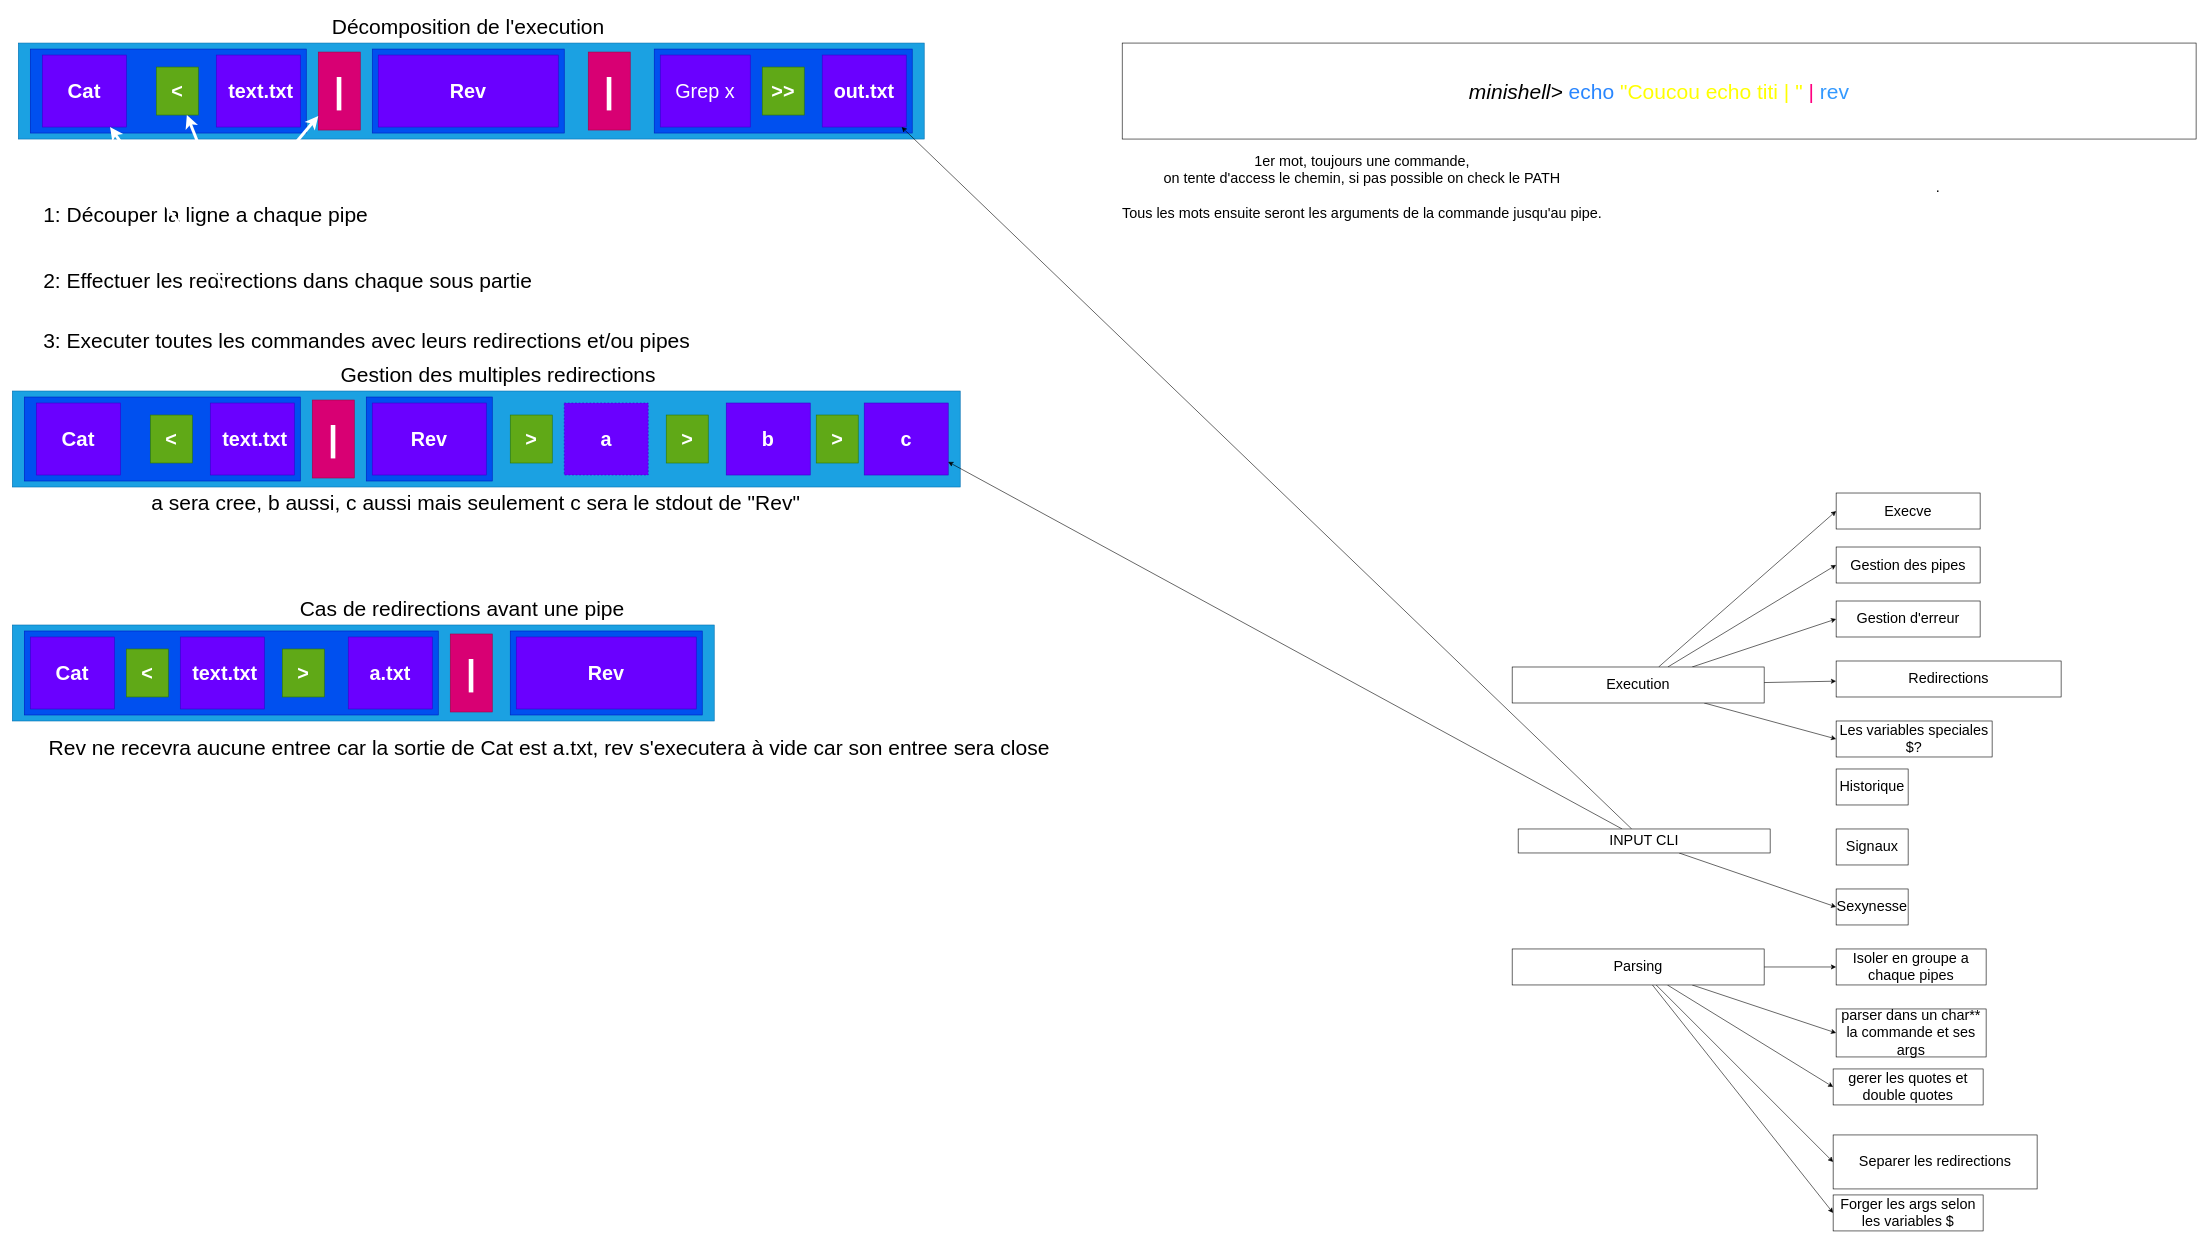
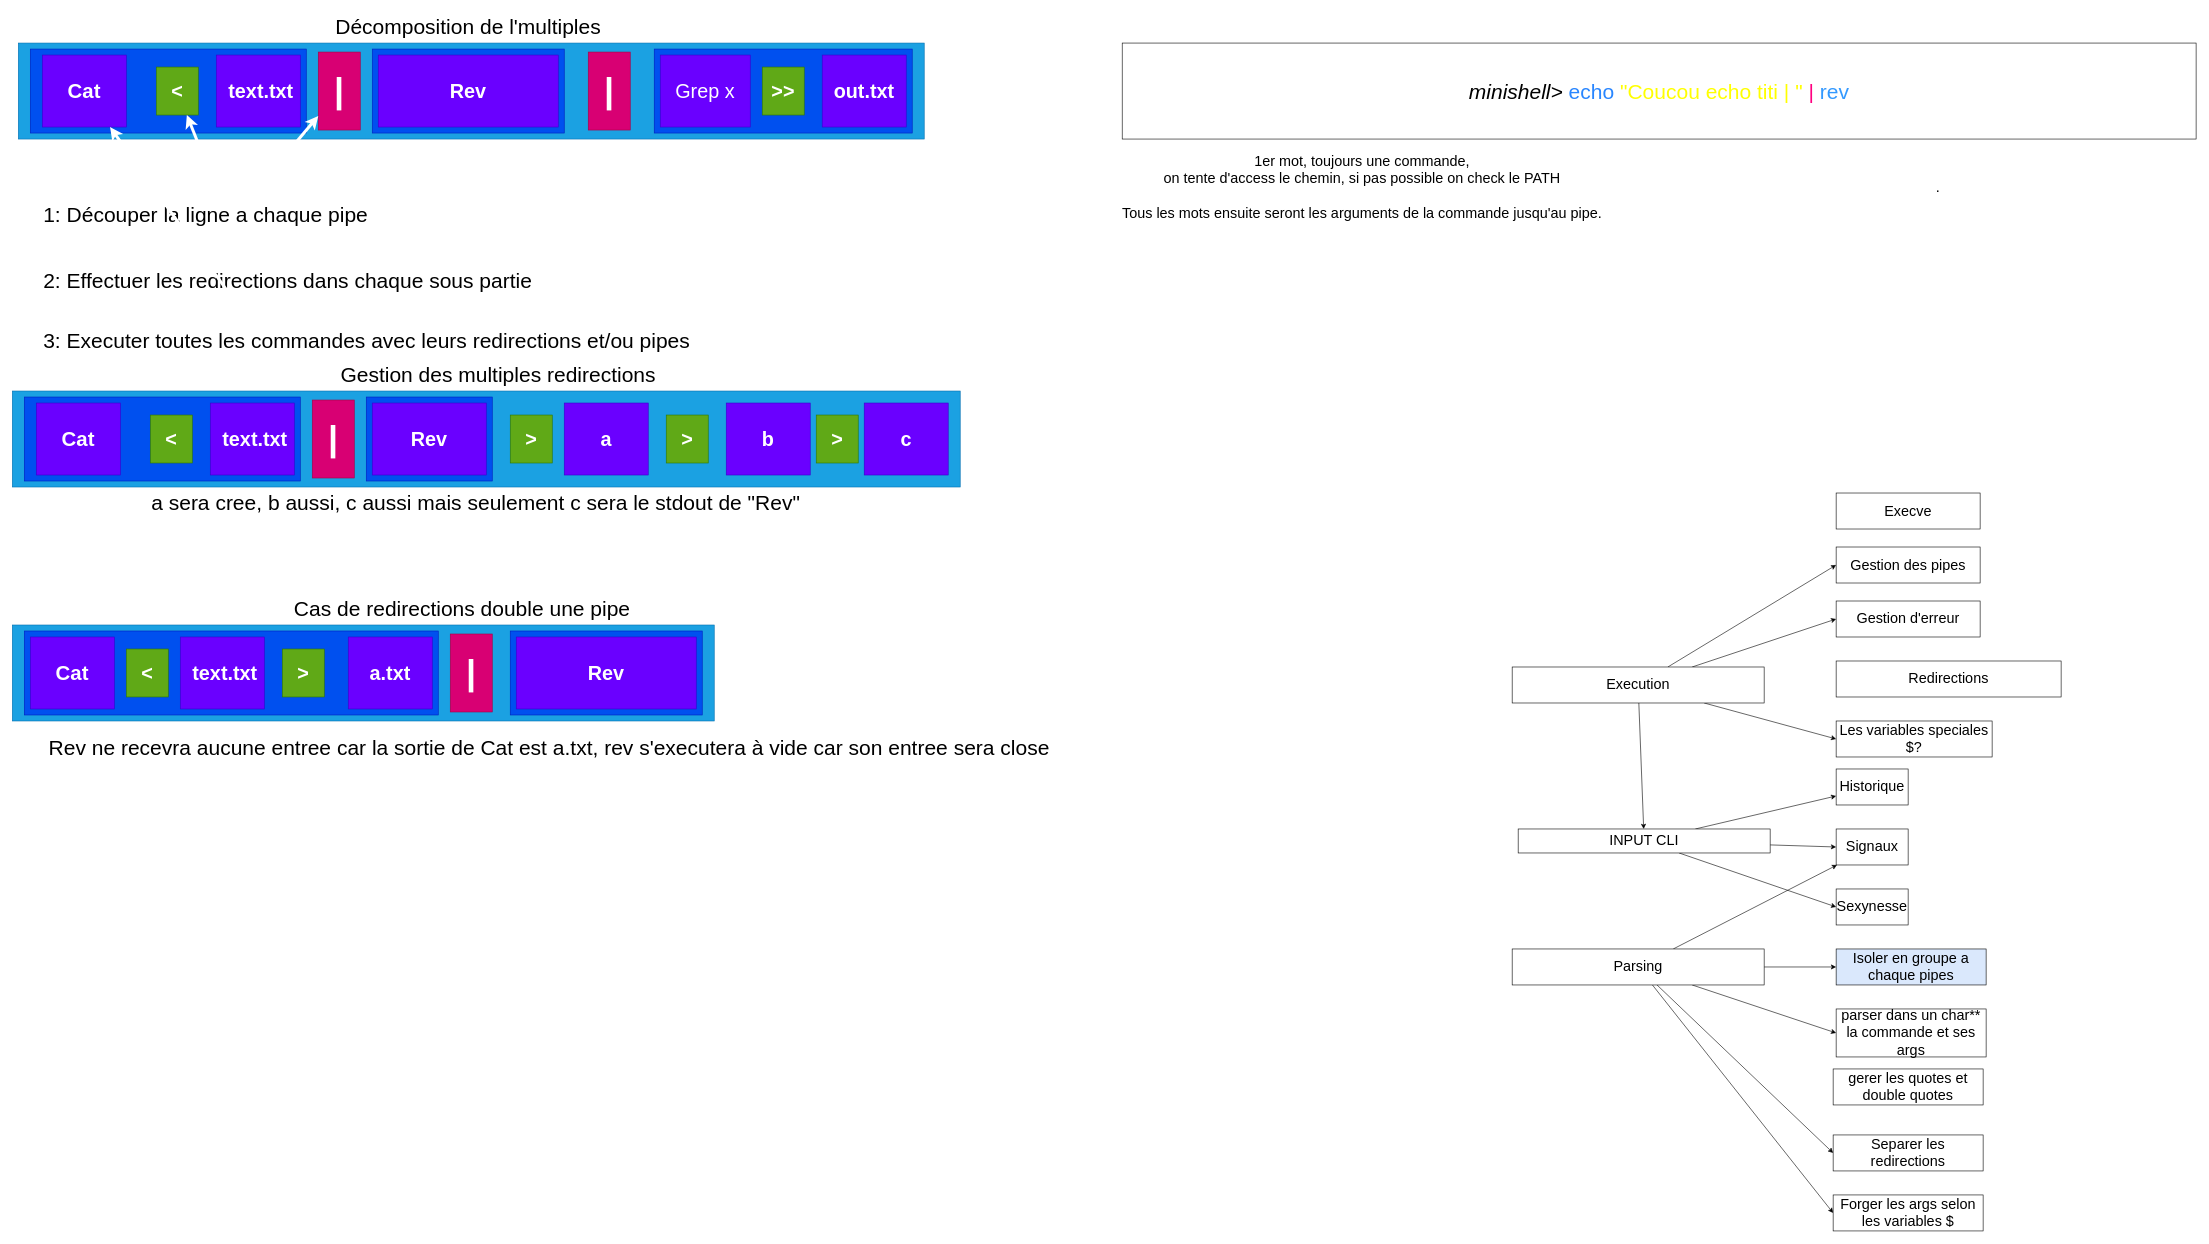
- <mxCell id="16" value="&lt;font style=&quot;font-size: 35px;&quot;&gt;Décomposition de l'execution&lt;/font&gt;" style="text;strokeColor=none;align=center;fillColor=none;html=1;verticalAlign=middle;whiteSpace=wrap;rounded=0;fontSize=60;" parent="1" vertex="1"><mxGeometry x="30" y="20" width="1500" height="30" as="geometry" /></mxCell>
+ <mxCell id="16" value="&lt;font style=&quot;font-size: 35px;&quot;&gt;Décomposition de l'multiples&lt;/font&gt;" style="text;strokeColor=none;align=center;fillColor=none;html=1;verticalAlign=middle;whiteSpace=wrap;rounded=0;fontSize=60;" parent="1" vertex="1"><mxGeometry x="30" y="20" width="1500" height="30" as="geometry" /></mxCell>
- <mxCell id="34" value="&lt;b&gt;&lt;font style=&quot;font-size: 33px;&quot;&gt;a&lt;/font&gt;&lt;/b&gt;" style="whiteSpace=wrap;html=1;fillColor=#6a00ff;fontColor=#ffffff;strokeColor=#3700CC;dashed=1;" parent="1" vertex="1"><mxGeometry x="940" y="670" width="140" height="120" as="geometry" /></mxCell>
+ <mxCell id="34" value="&lt;b&gt;&lt;font style=&quot;font-size: 33px;&quot;&gt;a&lt;/font&gt;&lt;/b&gt;" style="whiteSpace=wrap;html=1;fillColor=#6a00ff;fontColor=#ffffff;strokeColor=#3700CC;" parent="1" vertex="1"><mxGeometry x="940" y="670" width="140" height="120" as="geometry" /></mxCell>
- <mxCell id="66" style="edgeStyle=none;html=1;entryX=0;entryY=0.5;entryDx=0;entryDy=0;fontSize=24;" parent="1" source="67" target="72" edge="1"><mxGeometry relative="1" as="geometry" /></mxCell>
- <mxCell id="44" value="&lt;font style=&quot;font-size: 35px;&quot;&gt;Cas de redirections avant une pipe&lt;/font&gt;" style="text;strokeColor=none;align=center;fillColor=none;html=1;verticalAlign=middle;whiteSpace=wrap;rounded=0;fontSize=60;" parent="1" vertex="1"><mxGeometry x="20" y="990" width="1500" height="30" as="geometry" /></mxCell>
+ <mxCell id="44" value="&lt;font style=&quot;font-size: 35px;&quot;&gt;Cas de redirections double une pipe&lt;/font&gt;" style="text;strokeColor=none;align=center;fillColor=none;html=1;verticalAlign=middle;whiteSpace=wrap;rounded=0;fontSize=60;" parent="1" vertex="1"><mxGeometry x="20" y="990" width="1500" height="30" as="geometry" /></mxCell>
- <mxCell id="55" style="edgeStyle=none;html=1;fontSize=24;" parent="1" source="59" target="37" edge="1"><mxGeometry relative="1" as="geometry" /></mxCell>
+ <mxCell id="55" style="edgeStyle=none;html=1;entryX=0;entryY=0.5;entryDx=0;entryDy=0;fontSize=24;" parent="1" source="59" target="61" edge="1"><mxGeometry relative="1" as="geometry" /></mxCell>
- <mxCell id="63" style="edgeStyle=none;html=1;fontSize=24;" parent="1" source="67" target="68" edge="1"><mxGeometry relative="1" as="geometry" /></mxCell>
+ <mxCell id="63" style="edgeStyle=none;html=1;fontSize=24;" parent="1" source="67" target="59" edge="1"><mxGeometry relative="1" as="geometry" /></mxCell>
- <mxCell id="56" style="edgeStyle=none;html=1;fontSize=24;" parent="1" source="59" target="6" edge="1"><mxGeometry relative="1" as="geometry" /></mxCell>
+ <mxCell id="56" style="edgeStyle=none;html=1;entryX=0;entryY=0.75;entryDx=0;entryDy=0;fontSize=24;" parent="1" source="59" target="60" edge="1"><mxGeometry relative="1" as="geometry" /></mxCell>
- <mxCell id="79" value="Isoler en groupe a chaque pipes" style="whiteSpace=wrap;html=1;fontSize=24;" parent="1" vertex="1"><mxGeometry x="3060" y="1580" width="250" height="60" as="geometry" /></mxCell>
+ <mxCell id="79" value="Isoler en groupe a chaque pipes" style="whiteSpace=wrap;html=1;fontSize=24;fillColor=#dae8fc;" parent="1" vertex="1"><mxGeometry x="3060" y="1580" width="250" height="60" as="geometry" /></mxCell>
- <mxCell id="75" style="edgeStyle=none;html=1;entryX=0;entryY=0.5;entryDx=0;entryDy=0;fontSize=24;" parent="1" source="78" target="81" edge="1"><mxGeometry relative="1" as="geometry" /></mxCell>
+ <mxCell id="75" style="edgeStyle=none;html=1;fontSize=24;" parent="1" source="78" target="61" edge="1"><mxGeometry relative="1" as="geometry" /></mxCell>
- <mxCell id="82" value="Separer les redirections" style="whiteSpace=wrap;html=1;fontSize=24;" parent="1" vertex="1"><mxGeometry x="3055" y="1890" width="340" height="90" as="geometry" /></mxCell>
+ <mxCell id="82" value="Separer les redirections" style="whiteSpace=wrap;html=1;fontSize=24;" parent="1" vertex="1"><mxGeometry x="3055" y="1890" width="250" height="60" as="geometry" /></mxCell>
